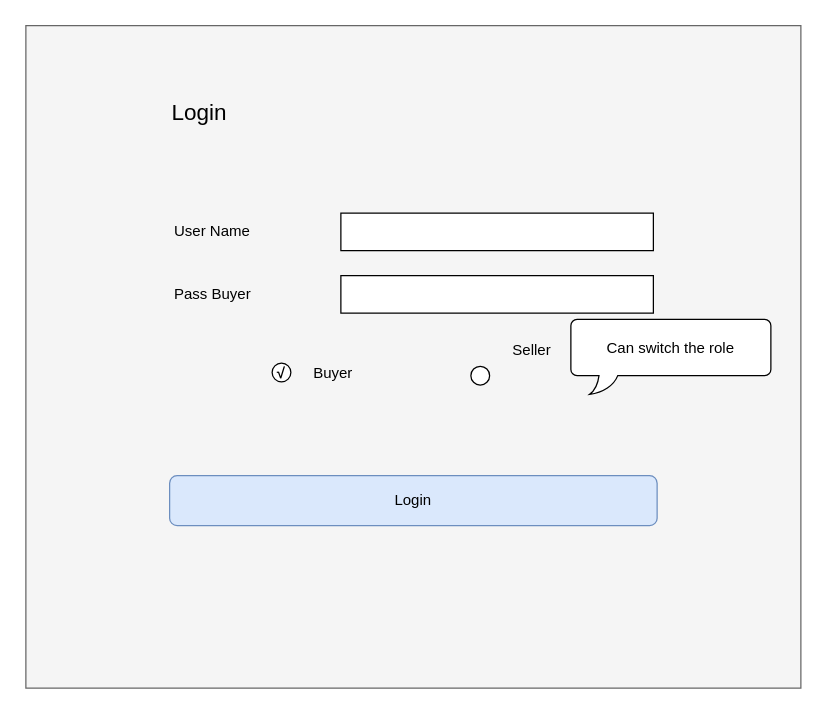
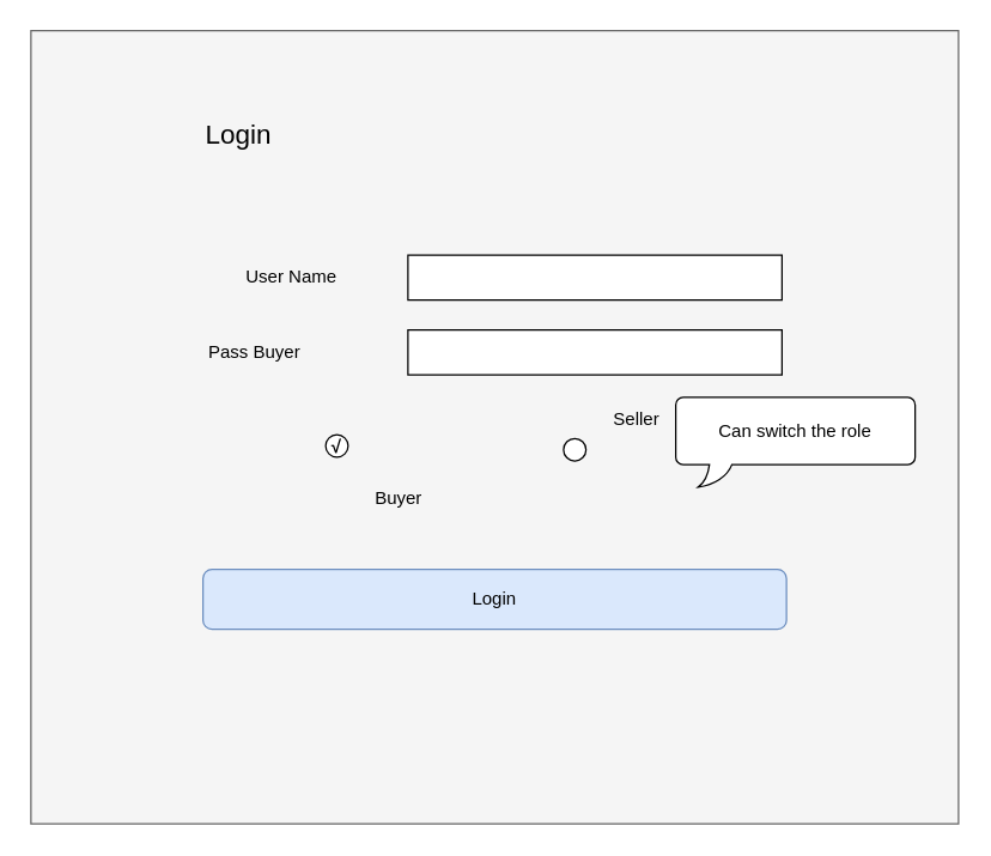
- <mxCell id="6" value="User Name" style="text;html=1;strokeColor=none;fillColor=none;align=left;verticalAlign=middle;whiteSpace=wrap;rounded=0;shadow=0;glass=0;comic=0;" parent="1" vertex="1"><mxGeometry x="137" y="170" width="90" height="30" as="geometry" /></mxCell>
+ <mxCell id="6" value="User Name" style="text;html=1;strokeColor=none;fillColor=none;align=left;verticalAlign=middle;whiteSpace=wrap;rounded=0;shadow=0;glass=0;comic=0;" parent="1" vertex="1"><mxGeometry x="162" y="170" width="90" height="30" as="geometry" /></mxCell>
- <mxCell id="13" value="Can switch the role" style="whiteSpace=wrap;html=1;shape=mxgraph.basic.roundRectCallout;dx=30;dy=15;size=5;boundedLbl=1;rounded=0;align=center;" vertex="1" parent="1"><mxGeometry x="456" y="255" width="160" height="60" as="geometry" /></mxCell>
+ <mxCell id="13" value="Can switch the role" style="whiteSpace=wrap;html=1;shape=mxgraph.basic.roundRectCallout;dx=30;dy=15;size=5;boundedLbl=1;rounded=0;align=center;" vertex="1" parent="1"><mxGeometry x="451" y="265" width="160" height="60" as="geometry" /></mxCell>
- <mxCell id="10" value="Buyer" style="text;html=1;strokeColor=none;fillColor=none;align=center;verticalAlign=middle;whiteSpace=wrap;rounded=0;" vertex="1" parent="1"><mxGeometry x="246" y="287.5" width="40" height="20" as="geometry" /></mxCell>
+ <mxCell id="10" value="Buyer" style="text;html=1;strokeColor=none;fillColor=none;align=center;verticalAlign=middle;whiteSpace=wrap;rounded=0;" vertex="1" parent="1"><mxGeometry x="246" y="322.5" width="40" height="20" as="geometry" /></mxCell>
